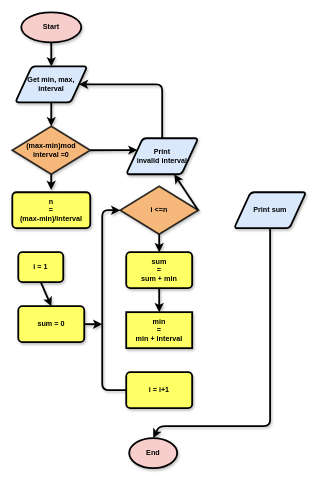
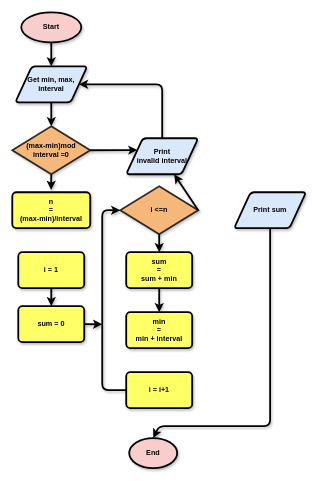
- <mxCell id="9" value="i = 1" style="rounded=1;whiteSpace=wrap;html=1;absoluteArcSize=1;arcSize=14;strokeWidth=3;fontStyle=1;shadow=1;strokeColor=#000000;fillColor=#FFFF66;fontColor=#000000;" vertex="1" parent="1"><mxGeometry x="30" y="420" width="75" height="50" as="geometry" /></mxCell>
+ <mxCell id="9" value="i = 1" style="rounded=1;whiteSpace=wrap;html=1;absoluteArcSize=1;arcSize=14;strokeWidth=3;fontStyle=1;shadow=1;strokeColor=#000000;fillColor=#FFFF66;fontColor=#000000;" vertex="1" parent="1"><mxGeometry x="30" y="420" width="110" height="60" as="geometry" /></mxCell>
- <mxCell id="19" value="min&lt;br&gt;=&lt;br&gt;min + interval" style="whiteSpace=wrap;html=1;absoluteArcSize=1;arcSize=14;strokeWidth=3;fontStyle=1;shadow=1;strokeColor=#000000;fillColor=#FFFF66;fontColor=#000000;rounded=0;" vertex="1" parent="1"><mxGeometry x="210" y="520" width="110" height="60" as="geometry" /></mxCell>
+ <mxCell id="19" value="min&lt;br&gt;=&lt;br&gt;min + interval" style="rounded=1;whiteSpace=wrap;html=1;absoluteArcSize=1;arcSize=14;strokeWidth=3;fontStyle=1;shadow=1;strokeColor=#000000;fillColor=#FFFF66;fontColor=#000000;" vertex="1" parent="1"><mxGeometry x="210" y="520" width="110" height="60" as="geometry" /></mxCell>
